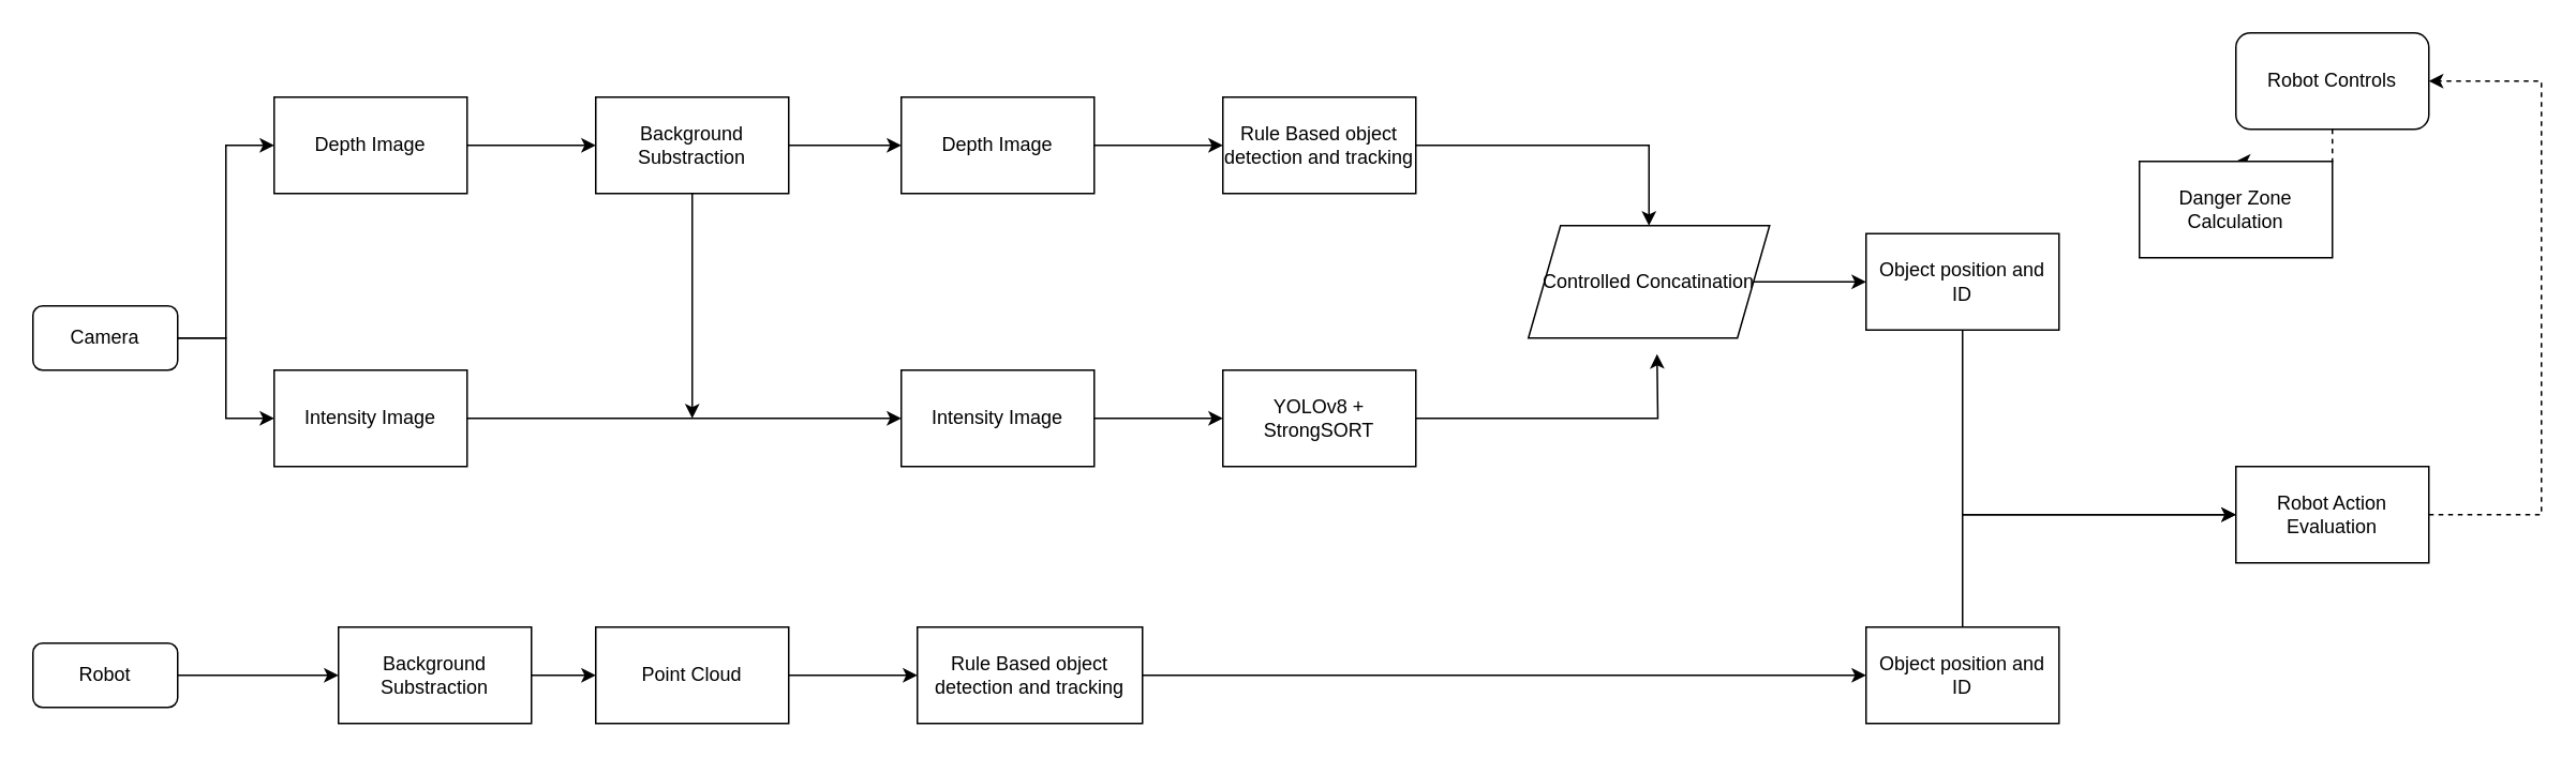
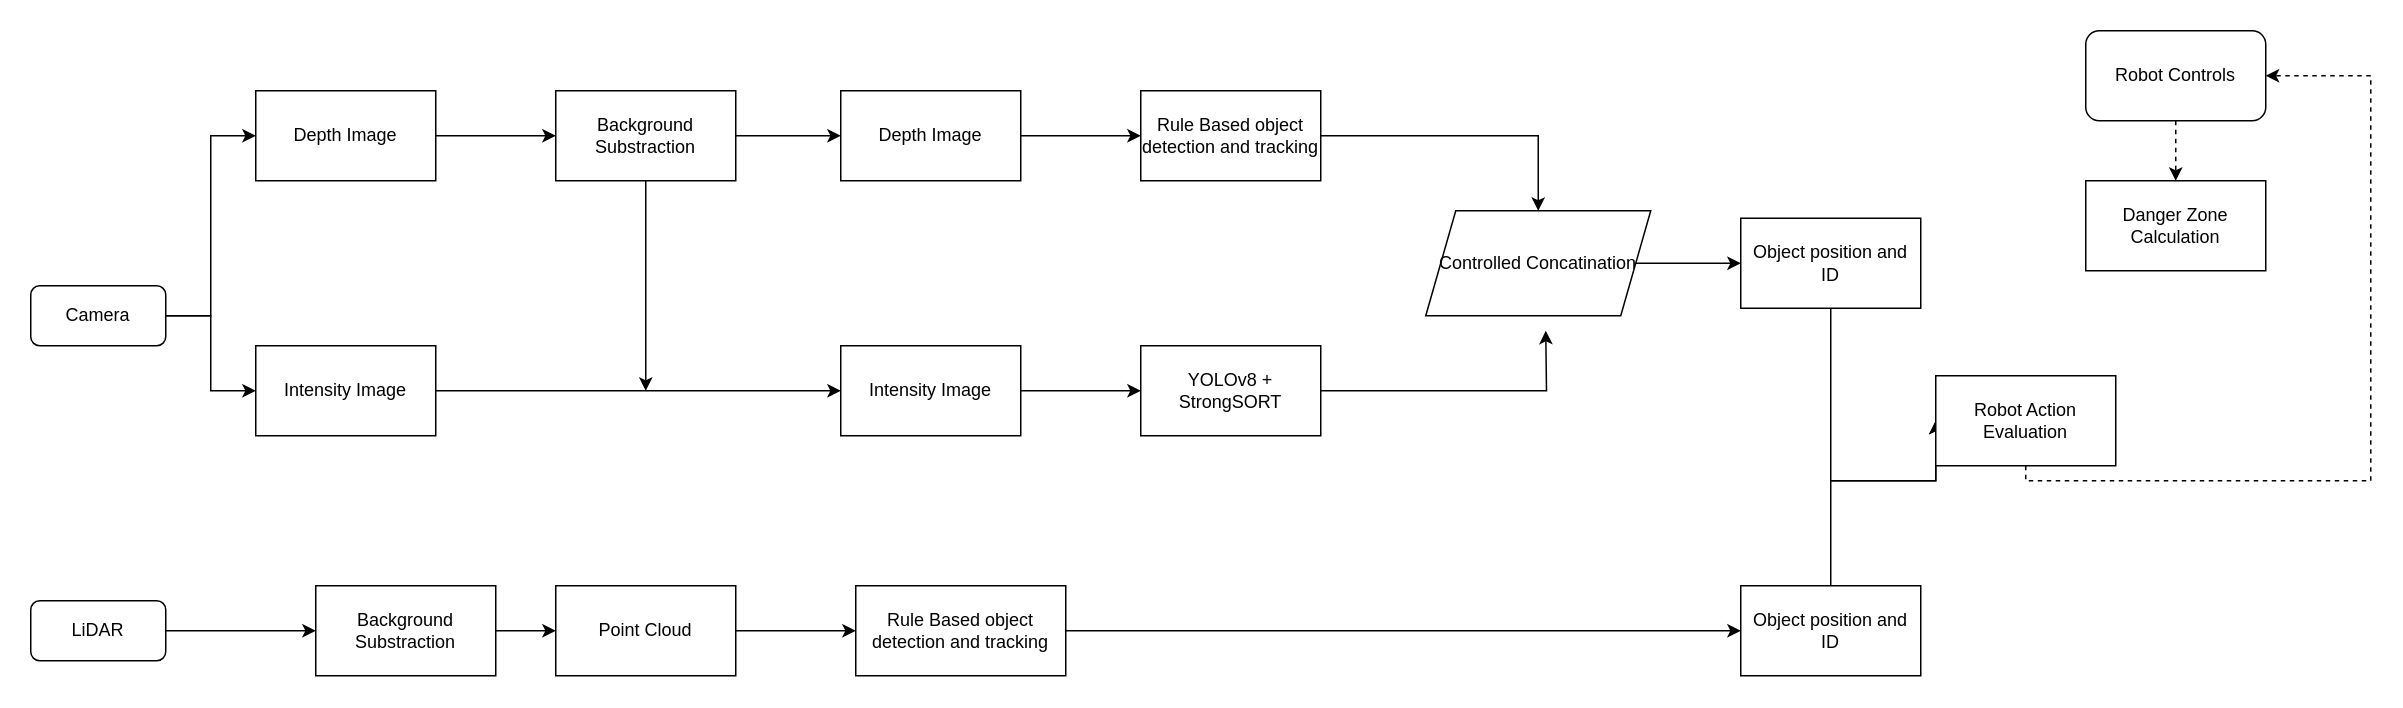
- <mxCell id="36" value="Danger Zone Calculation" style="rounded=0;whiteSpace=wrap;html=1;" vertex="1" parent="1"><mxGeometry x="1330" y="100" width="120" height="60" as="geometry" /></mxCell>
+ <mxCell id="36" value="Danger Zone Calculation" style="rounded=0;whiteSpace=wrap;html=1;" vertex="1" parent="1"><mxGeometry x="1390" y="120" width="120" height="60" as="geometry" /></mxCell>
- <mxCell id="38" value="Robot Action Evaluation" style="rounded=0;whiteSpace=wrap;html=1;" vertex="1" parent="1"><mxGeometry x="1390" y="290" width="120" height="60" as="geometry" /></mxCell>
+ <mxCell id="38" value="Robot Action Evaluation" style="rounded=0;whiteSpace=wrap;html=1;" vertex="1" parent="1"><mxGeometry x="1290" y="250" width="120" height="60" as="geometry" /></mxCell>
- <mxCell id="25" value="Robot" style="rounded=1;whiteSpace=wrap;html=1;" vertex="1" parent="1"><mxGeometry x="20" y="400" width="90" height="40" as="geometry" /></mxCell>
+ <mxCell id="25" value="LiDAR" style="rounded=1;whiteSpace=wrap;html=1;" vertex="1" parent="1"><mxGeometry x="20" y="400" width="90" height="40" as="geometry" /></mxCell>
